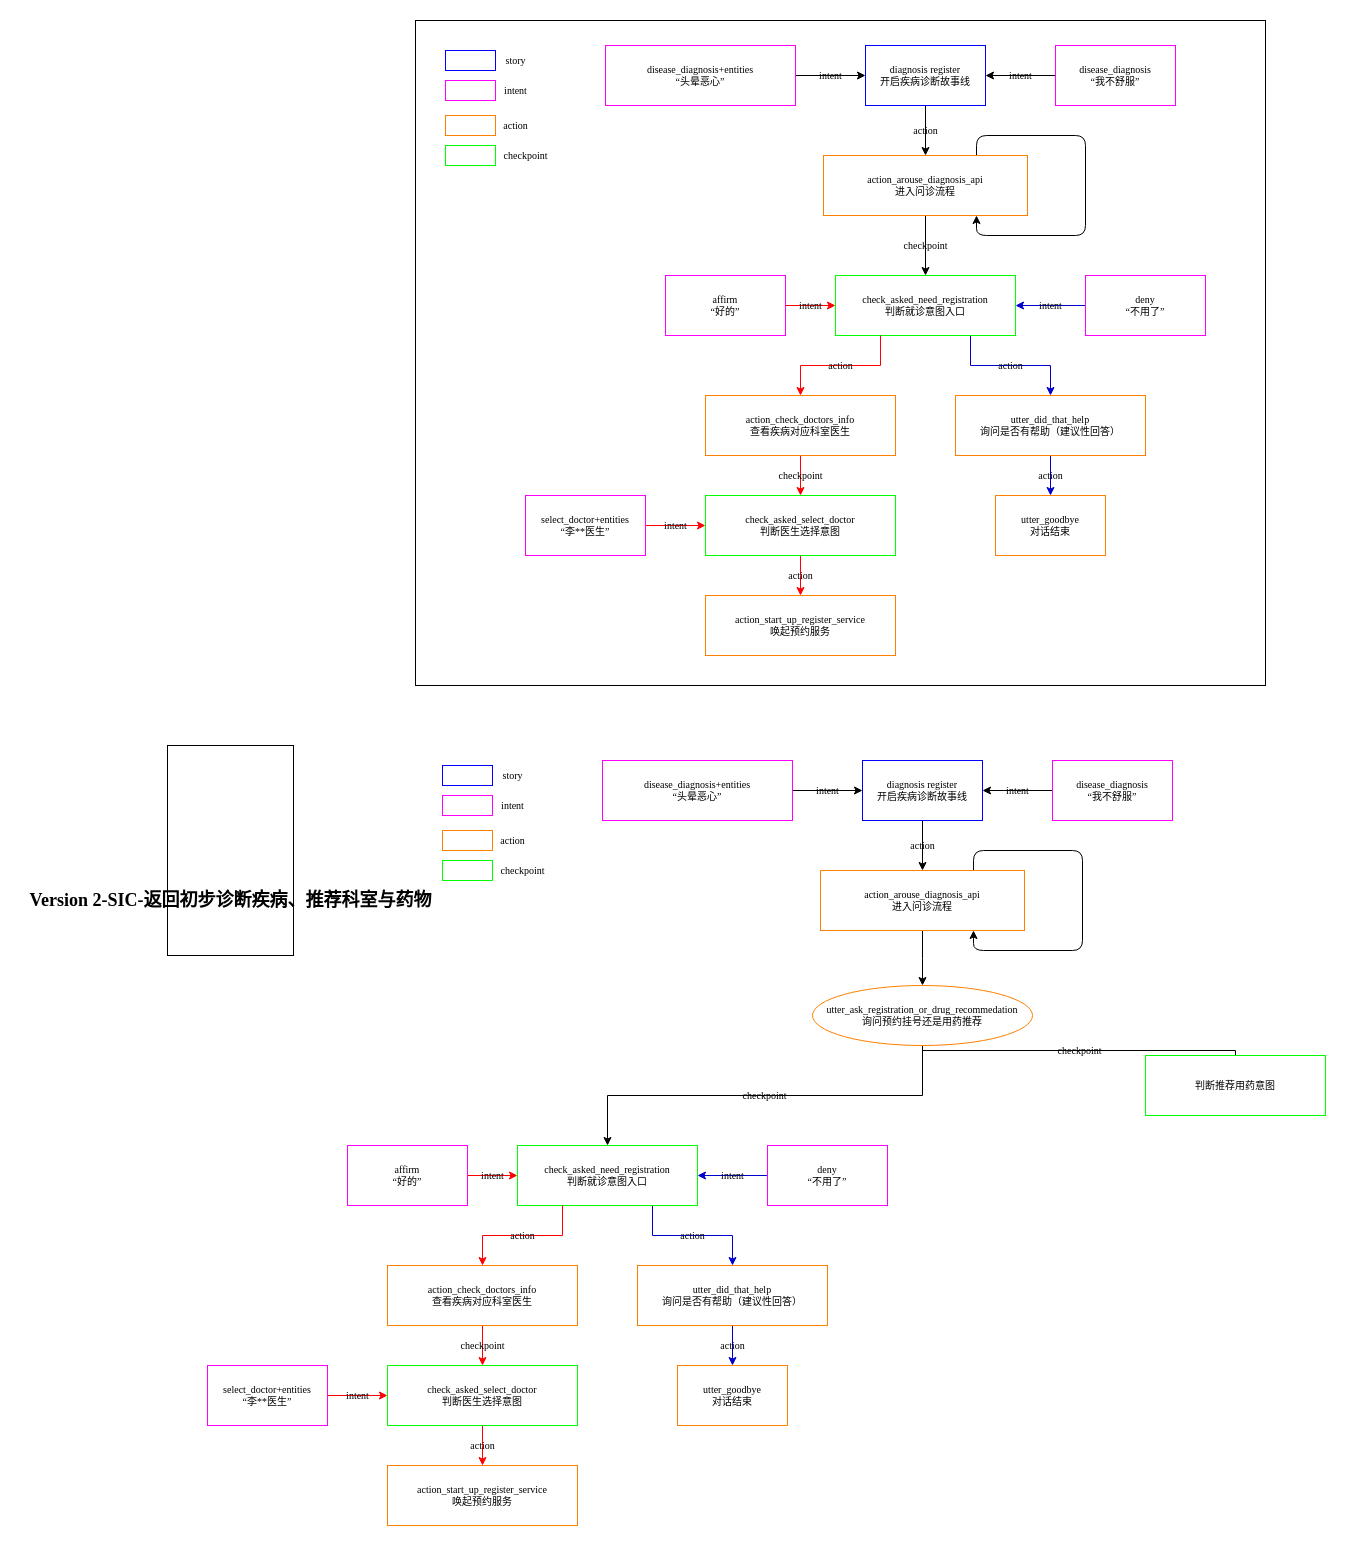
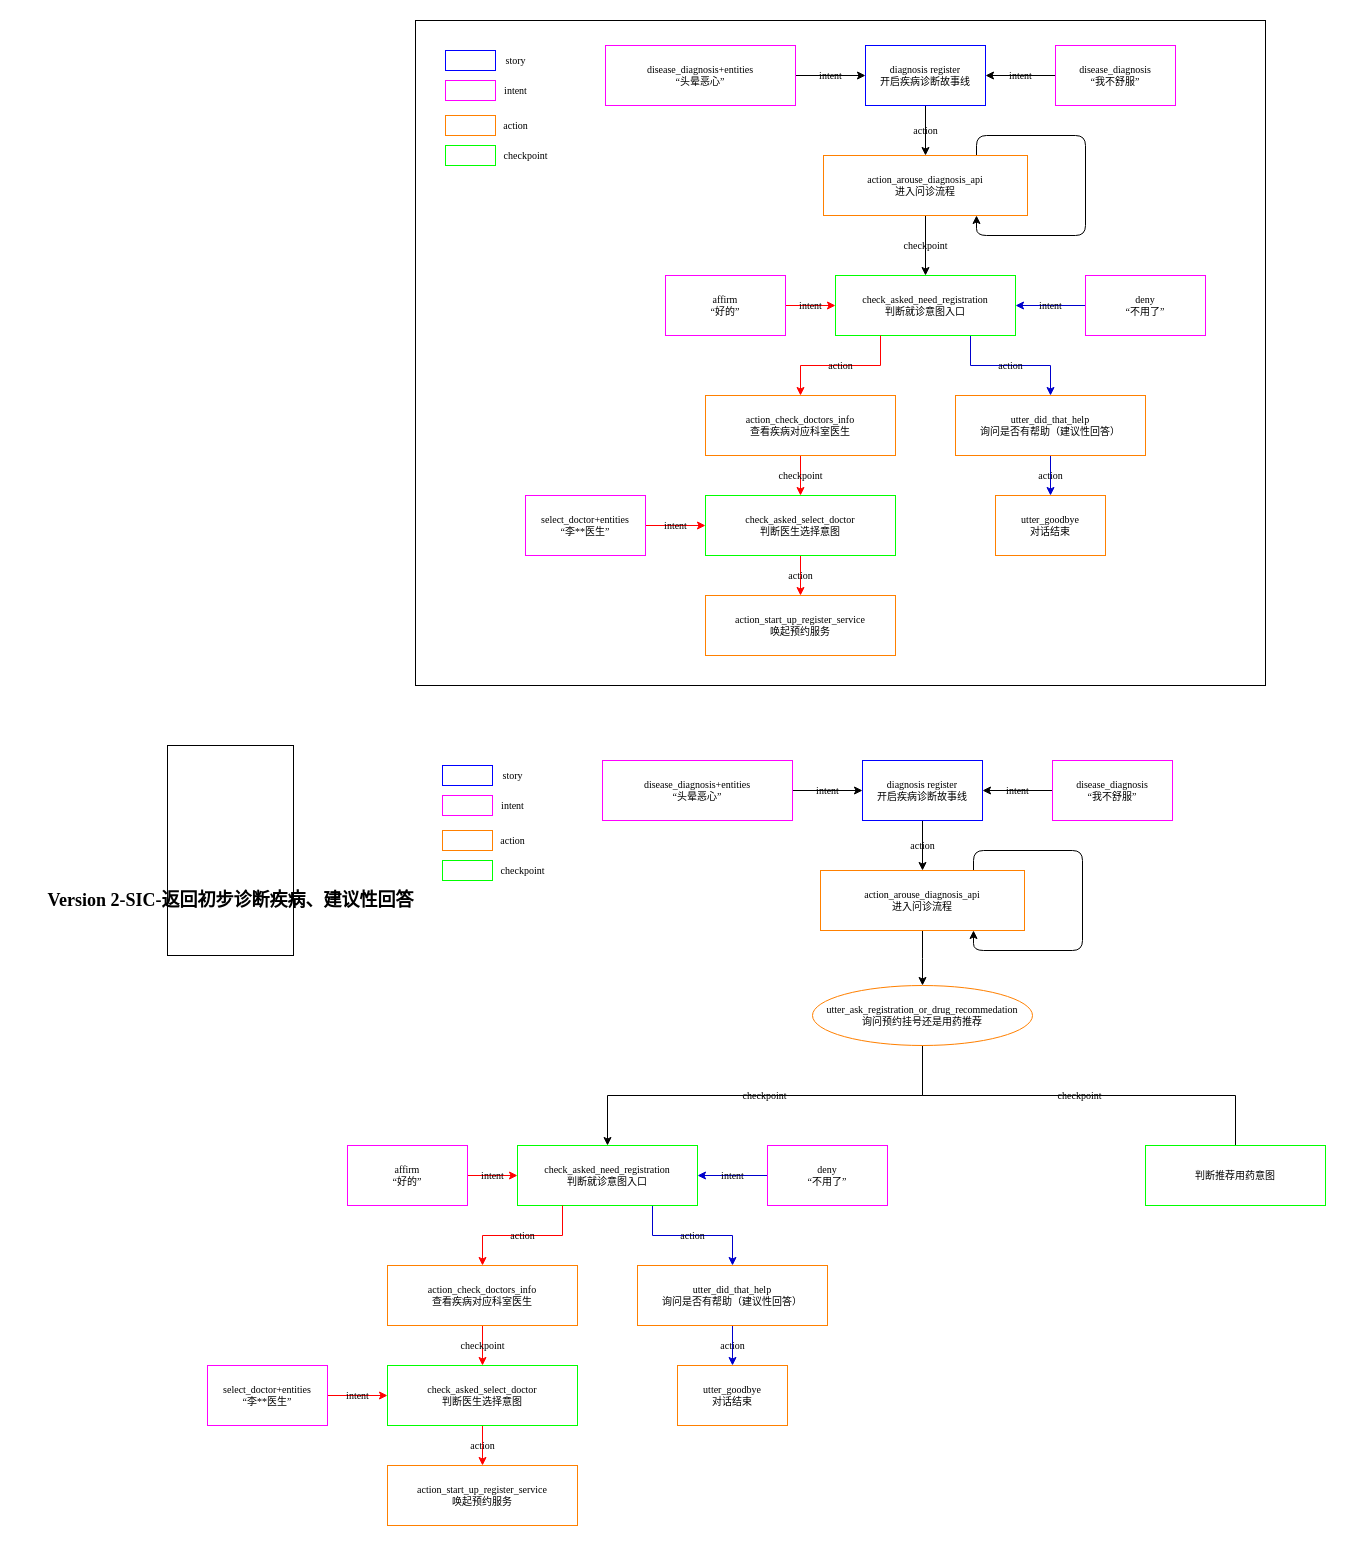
- <mxCell id="36" value="&lt;font size=&quot;1&quot; style=&quot;&quot;&gt;&lt;b style=&quot;font-size: 18px;&quot;&gt;Version 2-SIC-返回初步诊断疾病、推荐科室与药物&lt;/b&gt;&lt;/font&gt;" style="text;html=1;align=center;verticalAlign=middle;resizable=0;points=[];autosize=1;strokeColor=none;fillColor=none;fontSize=10;fontFamily=Times New Roman;fontColor=default;" vertex="1" parent="1"><mxGeometry x="20" y="890" width="420" height="20" as="geometry" /></mxCell>
+ <mxCell id="36" value="&lt;font size=&quot;1&quot; style=&quot;&quot;&gt;&lt;b style=&quot;font-size: 18px;&quot;&gt;Version 2-SIC-返回初步诊断疾病、建议性回答&lt;/b&gt;&lt;/font&gt;" style="text;html=1;align=center;verticalAlign=middle;resizable=0;points=[];autosize=1;strokeColor=none;fillColor=none;fontSize=10;fontFamily=Times New Roman;fontColor=default;" vertex="1" parent="1"><mxGeometry x="20" y="890" width="420" height="20" as="geometry" /></mxCell>
- <mxCell id="75" value="&lt;div style=&quot;font-size: 10px;&quot;&gt;判断推荐用药意图&lt;/div&gt;" style="whiteSpace=wrap;html=1;fontColor=#000000;labelBackgroundColor=none;strokeColor=#00FF00;fontSize=10;fontFamily=Times New Roman;" vertex="1" parent="1"><mxGeometry x="1145" y="1055" width="180" height="60" as="geometry" /></mxCell>
+ <mxCell id="75" value="&lt;div style=&quot;font-size: 10px;&quot;&gt;判断推荐用药意图&lt;/div&gt;" style="whiteSpace=wrap;html=1;fontColor=#000000;labelBackgroundColor=none;strokeColor=#00FF00;fontSize=10;fontFamily=Times New Roman;" vertex="1" parent="1"><mxGeometry x="1145" y="1145" width="180" height="60" as="geometry" /></mxCell>
